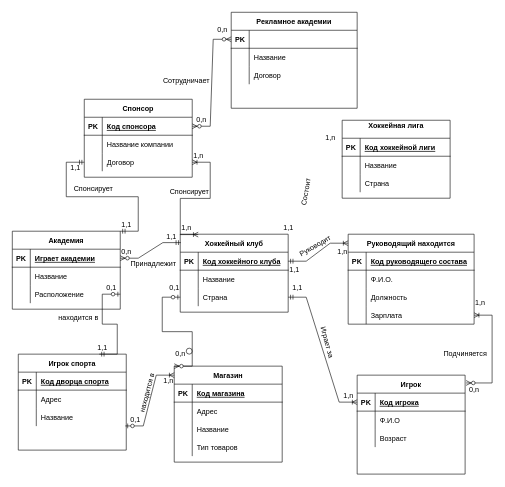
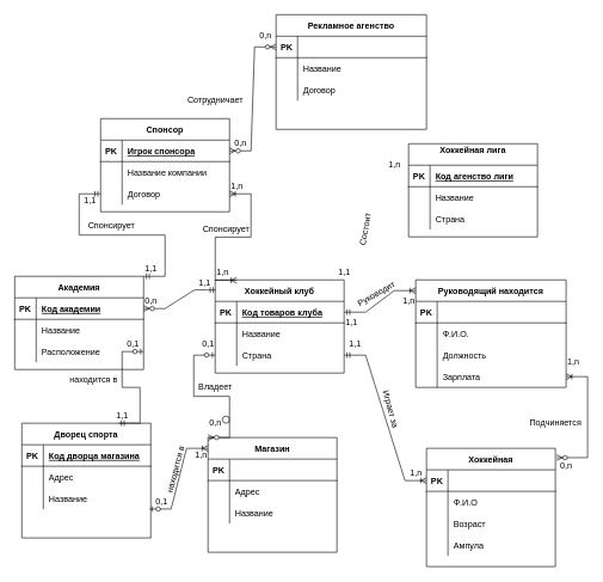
- <mxCell id="88" value="Рекламное академии" style="shape=table;startSize=30;container=1;collapsible=1;childLayout=tableLayout;fixedRows=1;rowLines=0;fontStyle=1;align=center;resizeLast=1;fontSize=12;fillColor=none;" vertex="1" parent="1"><mxGeometry x="385" y="20" width="210" height="160" as="geometry" /></mxCell>
+ <mxCell id="88" value="Рекламное агенство" style="shape=table;startSize=30;container=1;collapsible=1;childLayout=tableLayout;fixedRows=1;rowLines=0;fontStyle=1;align=center;resizeLast=1;fontSize=12;fillColor=none;" vertex="1" parent="1"><mxGeometry x="385" y="20" width="210" height="160" as="geometry" /></mxCell>
- <mxCell id="102" value="Сотрудничает" style="text;html=1;align=center;verticalAlign=middle;resizable=0;points=[];autosize=1;strokeColor=none;fillColor=none;fontSize=12;" vertex="1" parent="1"><mxGeometry x="265" y="125" width="90" height="20" as="geometry" /></mxCell>
+ <mxCell id="102" value="Сотрудничает" style="text;html=1;align=center;verticalAlign=middle;resizable=0;points=[];autosize=1;strokeColor=none;fillColor=none;fontSize=12;" vertex="1" parent="1"><mxGeometry x="255" y="130" width="90" height="20" as="geometry" /></mxCell>
- <mxCell id="64" value="Код спонсора" style="shape=partialRectangle;connectable=0;fillColor=none;top=0;left=0;bottom=0;right=0;align=left;spacingLeft=6;fontStyle=5;overflow=hidden;fontSize=12;" vertex="1" parent="62"><mxGeometry x="30" width="150" height="30" as="geometry"><mxRectangle width="150" height="30" as="alternateBounds" /></mxGeometry></mxCell>
+ <mxCell id="64" value="Игрок спонсора" style="shape=partialRectangle;connectable=0;fillColor=none;top=0;left=0;bottom=0;right=0;align=left;spacingLeft=6;fontStyle=5;overflow=hidden;fontSize=12;" vertex="1" parent="62"><mxGeometry x="30" width="150" height="30" as="geometry"><mxRectangle width="150" height="30" as="alternateBounds" /></mxGeometry></mxCell>
- <mxCell id="15" value="Код хоккейной лиги" style="shape=partialRectangle;connectable=0;fillColor=none;top=0;left=0;bottom=0;right=0;align=left;spacingLeft=6;fontStyle=5;overflow=hidden;" vertex="1" parent="13"><mxGeometry x="30" width="150" height="30" as="geometry"><mxRectangle width="150" height="30" as="alternateBounds" /></mxGeometry></mxCell>
+ <mxCell id="15" value="Код агенство лиги" style="shape=partialRectangle;connectable=0;fillColor=none;top=0;left=0;bottom=0;right=0;align=left;spacingLeft=6;fontStyle=5;overflow=hidden;" vertex="1" parent="13"><mxGeometry x="30" width="150" height="30" as="geometry"><mxRectangle width="150" height="30" as="alternateBounds" /></mxGeometry></mxCell>
- <mxCell id="78" value="Играет академии" style="shape=partialRectangle;connectable=0;fillColor=none;top=0;left=0;bottom=0;right=0;align=left;spacingLeft=6;fontStyle=5;overflow=hidden;fontSize=12;" vertex="1" parent="76"><mxGeometry x="30" width="150" height="30" as="geometry"><mxRectangle width="150" height="30" as="alternateBounds" /></mxGeometry></mxCell>
+ <mxCell id="78" value="Код академии" style="shape=partialRectangle;connectable=0;fillColor=none;top=0;left=0;bottom=0;right=0;align=left;spacingLeft=6;fontStyle=5;overflow=hidden;fontSize=12;" vertex="1" parent="76"><mxGeometry x="30" width="150" height="30" as="geometry"><mxRectangle width="150" height="30" as="alternateBounds" /></mxGeometry></mxCell>
- <mxCell id="28" value="Код руководящего состава" style="shape=partialRectangle;connectable=0;fillColor=none;top=0;left=0;bottom=0;right=0;align=left;spacingLeft=6;fontStyle=5;overflow=hidden;fontSize=12;" vertex="1" parent="26"><mxGeometry x="30" width="180" height="30" as="geometry"><mxRectangle width="180" height="30" as="alternateBounds" /></mxGeometry></mxCell>
- <mxCell id="5" value="Код хоккейного клуба" style="shape=partialRectangle;connectable=0;fillColor=none;top=0;left=0;bottom=0;right=0;align=left;spacingLeft=6;fontStyle=5;overflow=hidden;" vertex="1" parent="3"><mxGeometry x="30" width="150" height="30" as="geometry"><mxRectangle width="150" height="30" as="alternateBounds" /></mxGeometry></mxCell>
+ <mxCell id="5" value="Код товаров клуба" style="shape=partialRectangle;connectable=0;fillColor=none;top=0;left=0;bottom=0;right=0;align=left;spacingLeft=6;fontStyle=5;overflow=hidden;" vertex="1" parent="3"><mxGeometry x="30" width="150" height="30" as="geometry"><mxRectangle width="150" height="30" as="alternateBounds" /></mxGeometry></mxCell>
- <mxCell id="103" value="Принадлежит" style="text;html=1;align=center;verticalAlign=middle;resizable=0;points=[];autosize=1;strokeColor=none;fillColor=none;fontSize=12;fontColor=default;" vertex="1" parent="1"><mxGeometry x="210" y="430" width="90" height="20" as="geometry" /></mxCell>
+ <mxCell id="122" value="Владеет" style="text;html=1;align=center;verticalAlign=middle;resizable=0;points=[];autosize=1;strokeColor=none;fillColor=none;fontSize=12;fontColor=default;" vertex="1" parent="1"><mxGeometry x="270" y="530" width="60" height="20" as="geometry" /></mxCell>
- <mxCell id="127" value="Игрок спорта" style="shape=table;startSize=30;container=1;collapsible=1;childLayout=tableLayout;fixedRows=1;rowLines=0;fontStyle=1;align=center;resizeLast=1;labelBackgroundColor=default;labelBorderColor=none;fontSize=12;fontColor=default;fillColor=none;" vertex="1" parent="1"><mxGeometry x="30" y="590" width="180" height="160" as="geometry" /></mxCell>
+ <mxCell id="127" value="Дворец спорта" style="shape=table;startSize=30;container=1;collapsible=1;childLayout=tableLayout;fixedRows=1;rowLines=0;fontStyle=1;align=center;resizeLast=1;labelBackgroundColor=default;labelBorderColor=none;fontSize=12;fontColor=default;fillColor=none;" vertex="1" parent="1"><mxGeometry x="30" y="590" width="180" height="160" as="geometry" /></mxCell>
- <mxCell id="130" value="Код дворца спорта" style="shape=partialRectangle;connectable=0;fillColor=none;top=0;left=0;bottom=0;right=0;align=left;spacingLeft=6;fontStyle=5;overflow=hidden;labelBackgroundColor=default;labelBorderColor=none;fontSize=12;fontColor=default;" vertex="1" parent="128"><mxGeometry x="30" width="150" height="30" as="geometry"><mxRectangle width="150" height="30" as="alternateBounds" /></mxGeometry></mxCell>
+ <mxCell id="130" value="Код дворца магазина" style="shape=partialRectangle;connectable=0;fillColor=none;top=0;left=0;bottom=0;right=0;align=left;spacingLeft=6;fontStyle=5;overflow=hidden;labelBackgroundColor=default;labelBorderColor=none;fontSize=12;fontColor=default;" vertex="1" parent="128"><mxGeometry x="30" width="150" height="30" as="geometry"><mxRectangle width="150" height="30" as="alternateBounds" /></mxGeometry></mxCell>
- <mxCell id="39" value="Игрок" style="shape=table;startSize=30;container=1;collapsible=1;childLayout=tableLayout;fixedRows=1;rowLines=0;fontStyle=1;align=center;resizeLast=1;fontSize=12;" vertex="1" parent="1"><mxGeometry x="595" y="625" width="180" height="165" as="geometry" /></mxCell>
+ <mxCell id="39" value="Хоккейная" style="shape=table;startSize=30;container=1;collapsible=1;childLayout=tableLayout;fixedRows=1;rowLines=0;fontStyle=1;align=center;resizeLast=1;fontSize=12;" vertex="1" parent="1"><mxGeometry x="595" y="625" width="180" height="165" as="geometry" /></mxCell>
- <mxCell id="109" value="Код магазина" style="shape=partialRectangle;connectable=0;fillColor=none;top=0;left=0;bottom=0;right=0;align=left;spacingLeft=6;fontStyle=5;overflow=hidden;labelBackgroundColor=default;labelBorderColor=none;fontSize=12;fontColor=default;" vertex="1" parent="107"><mxGeometry x="30" width="150" height="30" as="geometry"><mxRectangle width="150" height="30" as="alternateBounds" /></mxGeometry></mxCell>
- <mxCell id="42" value="Код игрока" style="shape=partialRectangle;connectable=0;fillColor=none;top=0;left=0;bottom=0;right=0;align=left;spacingLeft=6;fontStyle=5;overflow=hidden;fontSize=12;" vertex="1" parent="40"><mxGeometry x="30" width="150" height="30" as="geometry"><mxRectangle width="150" height="30" as="alternateBounds" /></mxGeometry></mxCell>
- <mxCell id="118" value="Тип товаров" style="shape=partialRectangle;connectable=0;fillColor=none;top=0;left=0;bottom=0;right=0;align=left;spacingLeft=6;overflow=hidden;labelBackgroundColor=default;labelBorderColor=none;fontSize=12;fontColor=default;" vertex="1" parent="116"><mxGeometry x="30" width="150" height="30" as="geometry"><mxRectangle width="150" height="30" as="alternateBounds" /></mxGeometry></mxCell>
+ <mxCell id="51" value="Ампула" style="shape=partialRectangle;connectable=0;fillColor=none;top=0;left=0;bottom=0;right=0;align=left;spacingLeft=6;overflow=hidden;fontSize=12;" vertex="1" parent="49"><mxGeometry x="30" width="150" height="30" as="geometry"><mxRectangle width="150" height="30" as="alternateBounds" /></mxGeometry></mxCell>
